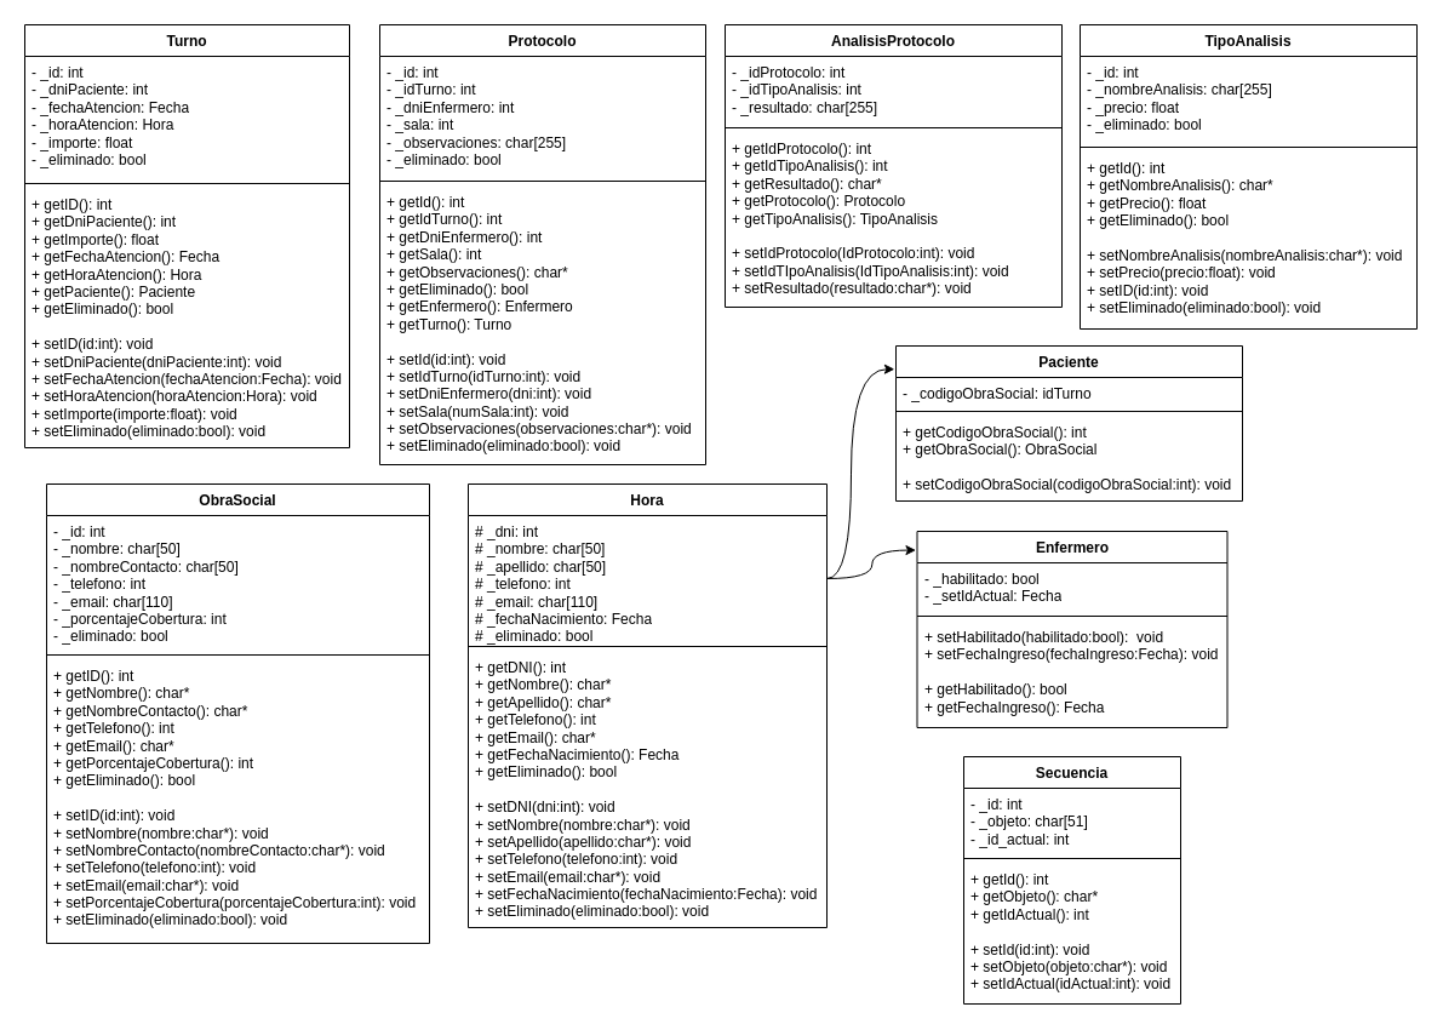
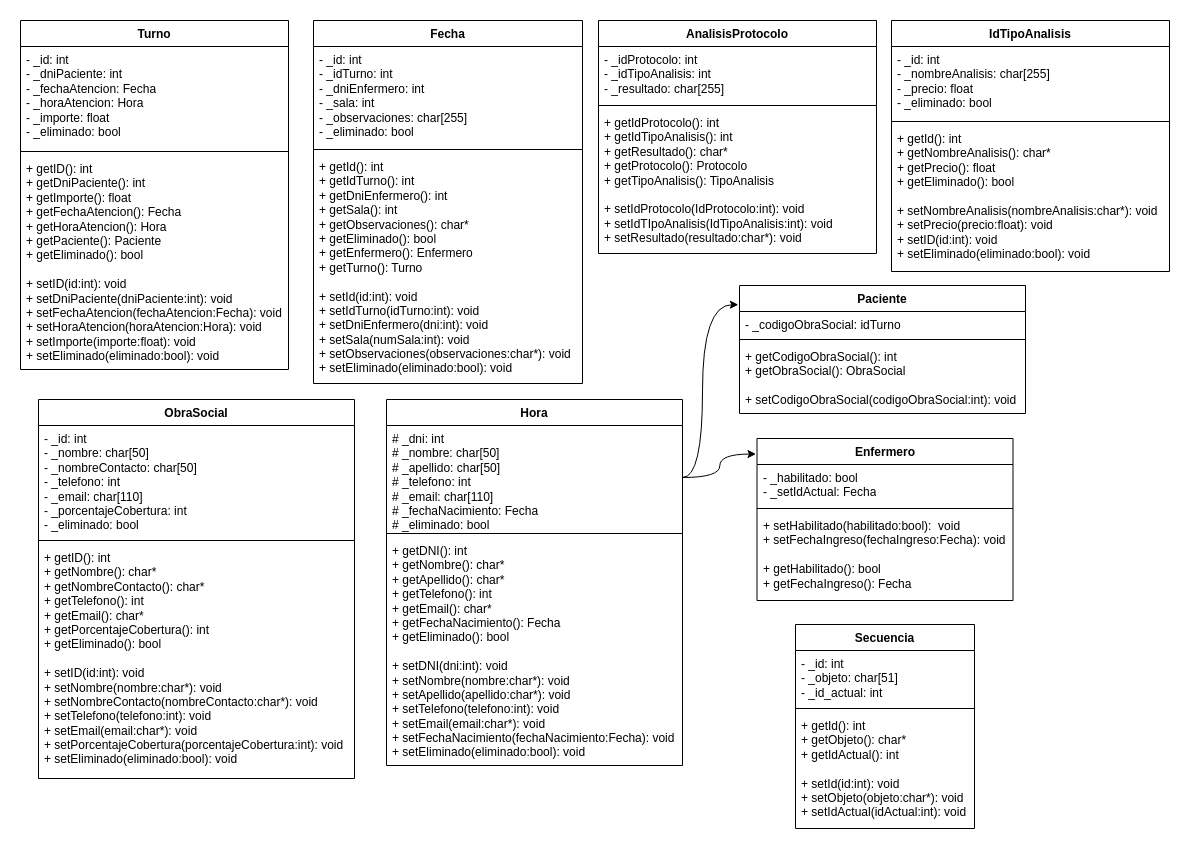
- <mxCell id="2" value="Protocolo" style="swimlane;fontStyle=1;align=center;verticalAlign=top;childLayout=stackLayout;horizontal=1;startSize=26;horizontalStack=0;resizeParent=1;resizeParentMax=0;resizeLast=0;collapsible=1;marginBottom=0;whiteSpace=wrap;html=1;" parent="1" vertex="1"><mxGeometry x="313" y="20" width="269" height="363" as="geometry"><mxRectangle x="200" y="290" width="80" height="30" as="alternateBounds" /></mxGeometry></mxCell>
+ <mxCell id="2" value="Fecha" style="swimlane;fontStyle=1;align=center;verticalAlign=top;childLayout=stackLayout;horizontal=1;startSize=26;horizontalStack=0;resizeParent=1;resizeParentMax=0;resizeLast=0;collapsible=1;marginBottom=0;whiteSpace=wrap;html=1;" parent="1" vertex="1"><mxGeometry x="313" y="20" width="269" height="363" as="geometry"><mxRectangle x="200" y="290" width="80" height="30" as="alternateBounds" /></mxGeometry></mxCell>
- <mxCell id="6" value="TipoAnalisis" style="swimlane;fontStyle=1;align=center;verticalAlign=top;childLayout=stackLayout;horizontal=1;startSize=26;horizontalStack=0;resizeParent=1;resizeParentMax=0;resizeLast=0;collapsible=1;marginBottom=0;whiteSpace=wrap;html=1;" parent="1" vertex="1"><mxGeometry x="891" y="20" width="278" height="251" as="geometry"><mxRectangle x="200" y="290" width="80" height="30" as="alternateBounds" /></mxGeometry></mxCell>
+ <mxCell id="6" value="IdTipoAnalisis" style="swimlane;fontStyle=1;align=center;verticalAlign=top;childLayout=stackLayout;horizontal=1;startSize=26;horizontalStack=0;resizeParent=1;resizeParentMax=0;resizeLast=0;collapsible=1;marginBottom=0;whiteSpace=wrap;html=1;" parent="1" vertex="1"><mxGeometry x="891" y="20" width="278" height="251" as="geometry"><mxRectangle x="200" y="290" width="80" height="30" as="alternateBounds" /></mxGeometry></mxCell>
